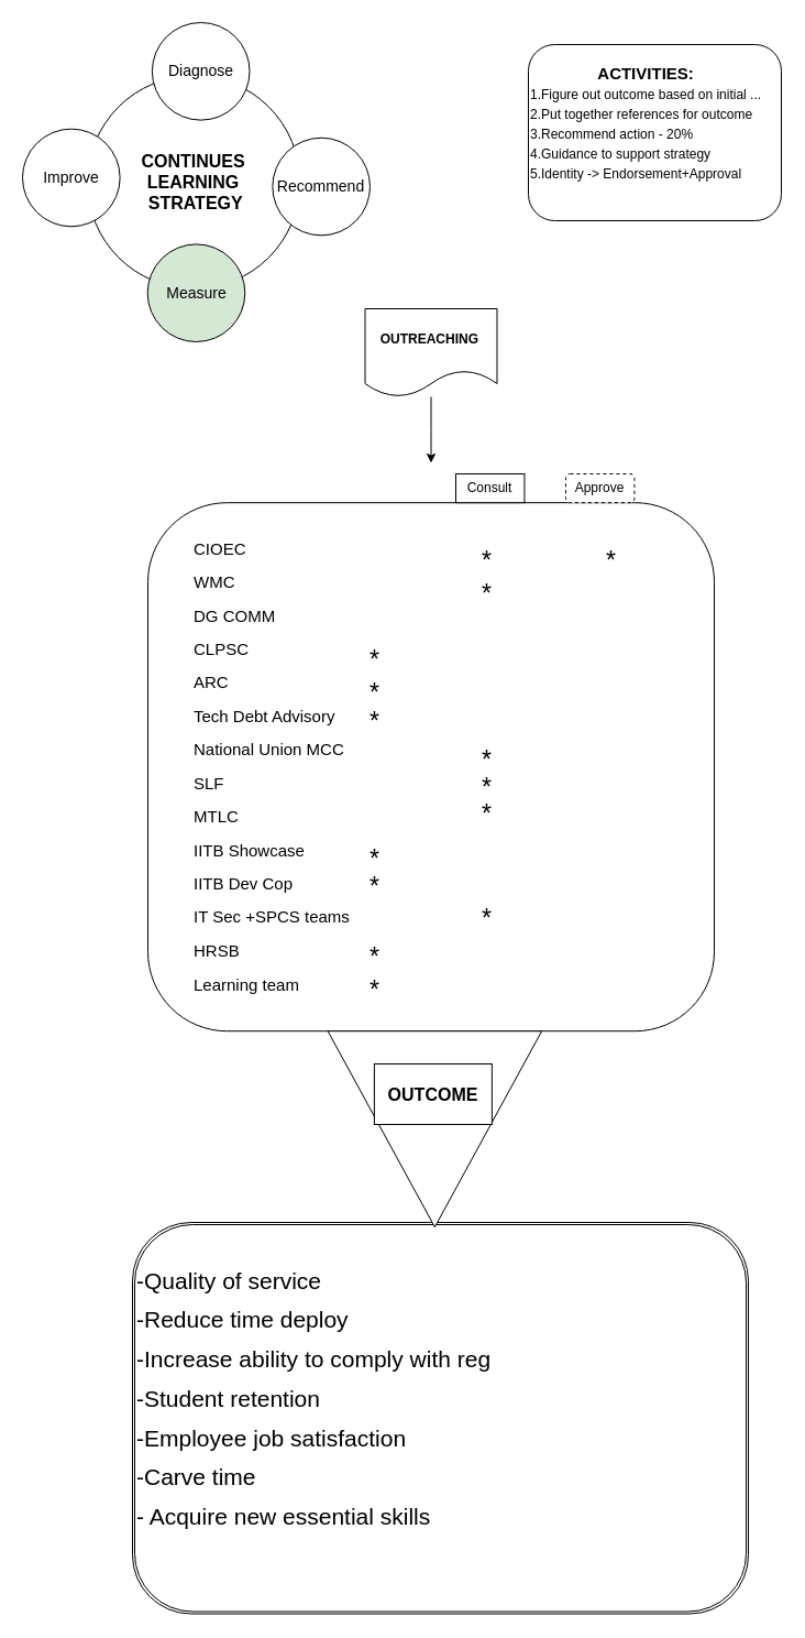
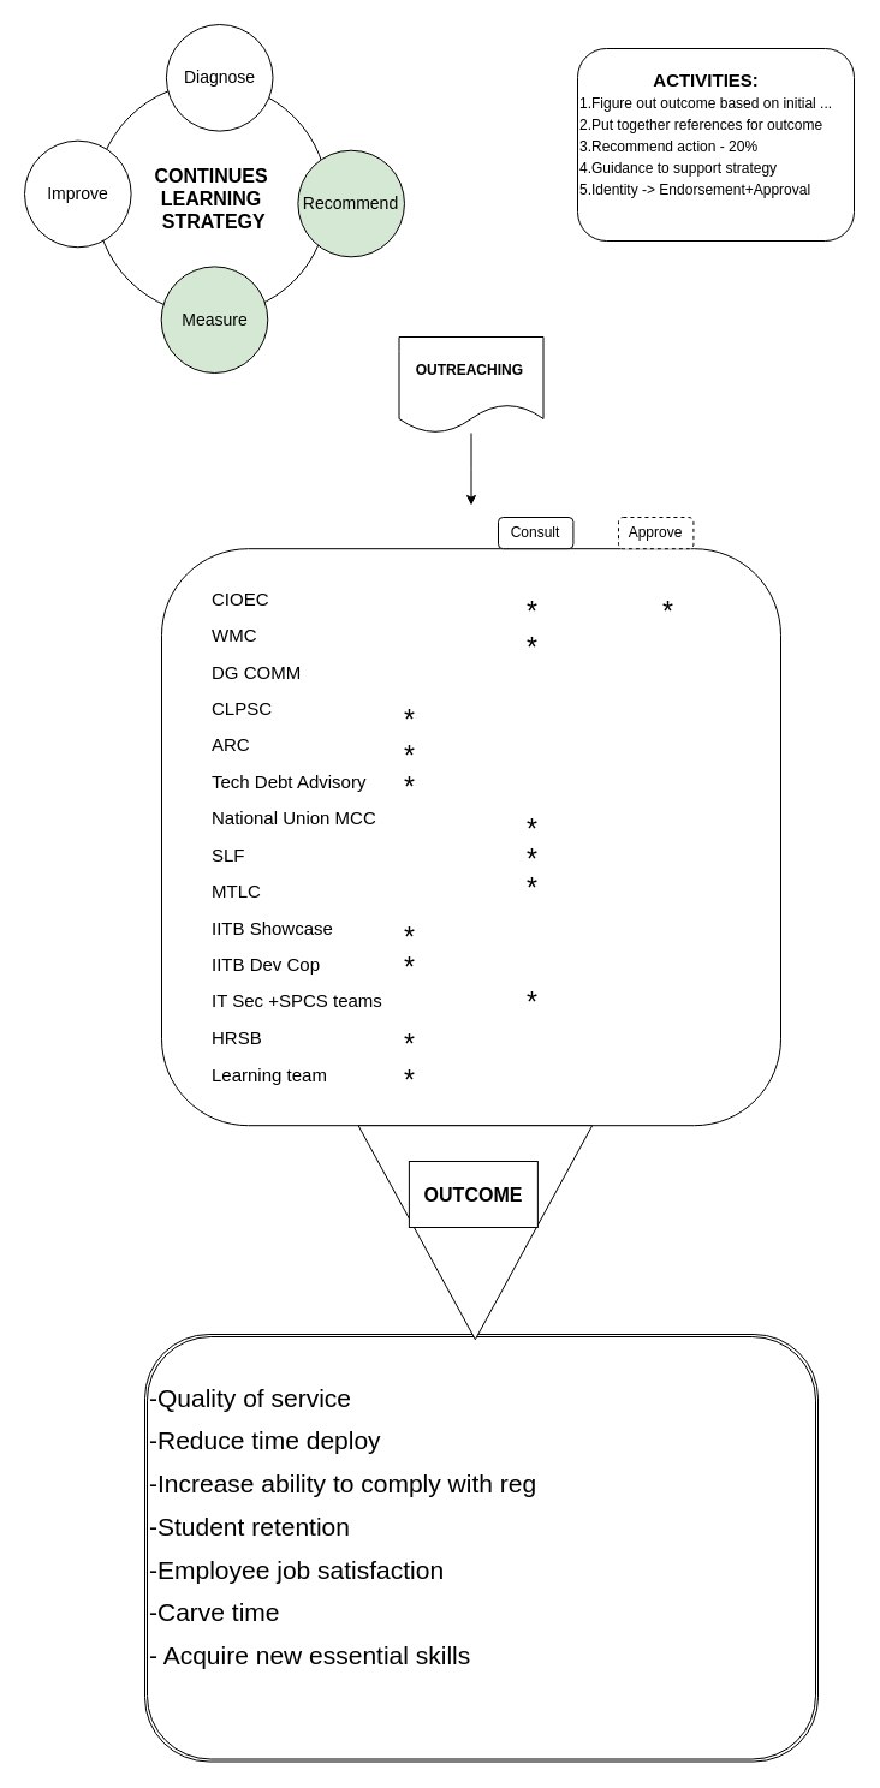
- <mxCell id="5" value="&lt;font style=&quot;font-size: 14px&quot;&gt;Recommend&lt;/font&gt;" style="ellipse;whiteSpace=wrap;html=1;aspect=fixed;" parent="2" vertex="1"><mxGeometry x="227.368" y="104.722" width="88.611" height="88.611" as="geometry" /></mxCell>
+ <mxCell id="5" value="&lt;font style=&quot;font-size: 14px&quot;&gt;Recommend&lt;/font&gt;" style="ellipse;whiteSpace=wrap;html=1;aspect=fixed;fillColor=#d5e8d4;" parent="2" vertex="1"><mxGeometry x="227.368" y="104.722" width="88.611" height="88.611" as="geometry" /></mxCell>
- <mxCell id="26" value="Consult" style="whiteSpace=wrap;html=1;rounded=0;" parent="9" vertex="1"><mxGeometry x="280.002" width="62.424" height="26.182" as="geometry" /></mxCell>
+ <mxCell id="26" value="Consult" style="rounded=1;whiteSpace=wrap;html=1;" parent="9" vertex="1"><mxGeometry x="280.002" width="62.424" height="26.182" as="geometry" /></mxCell>
